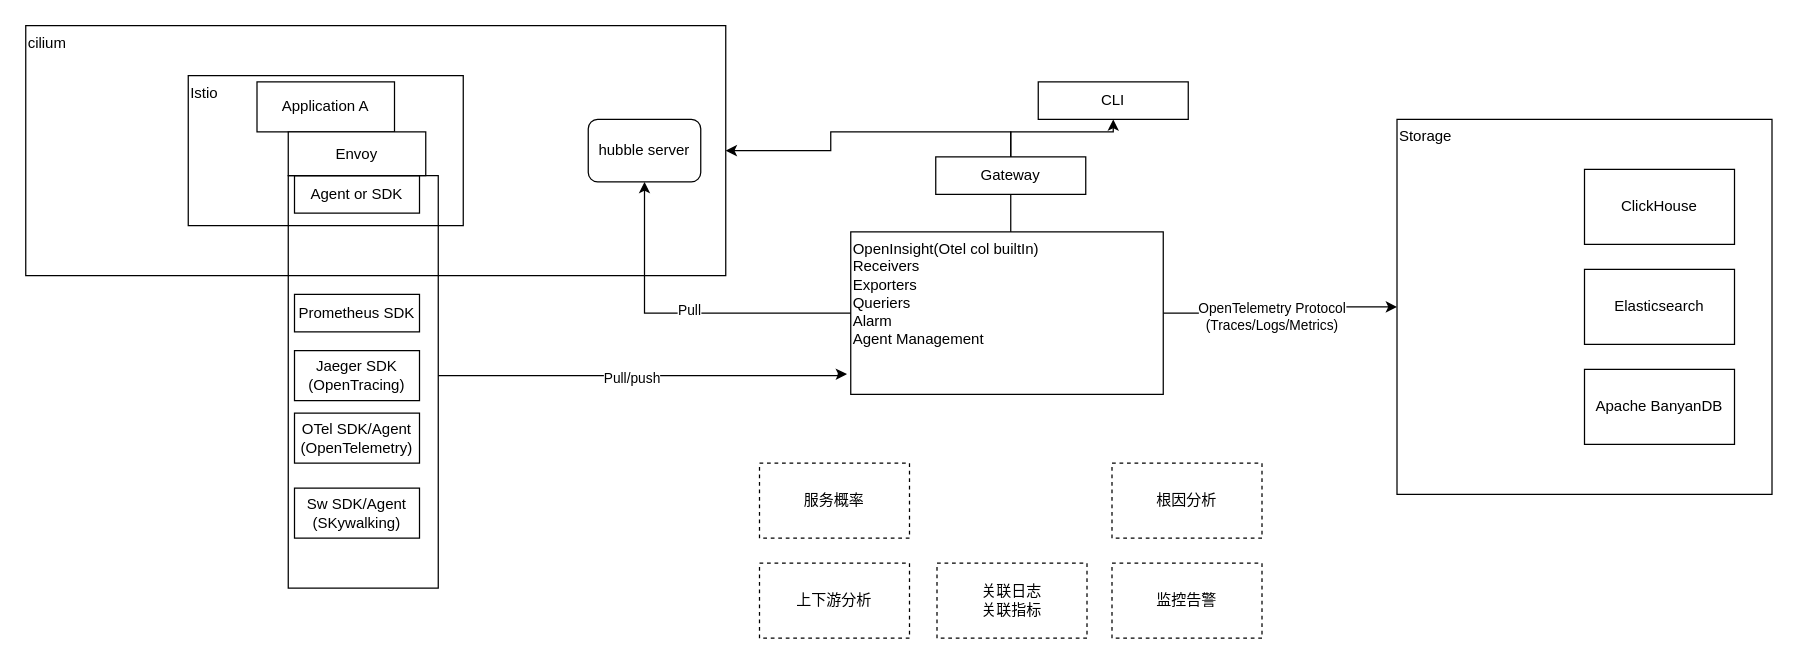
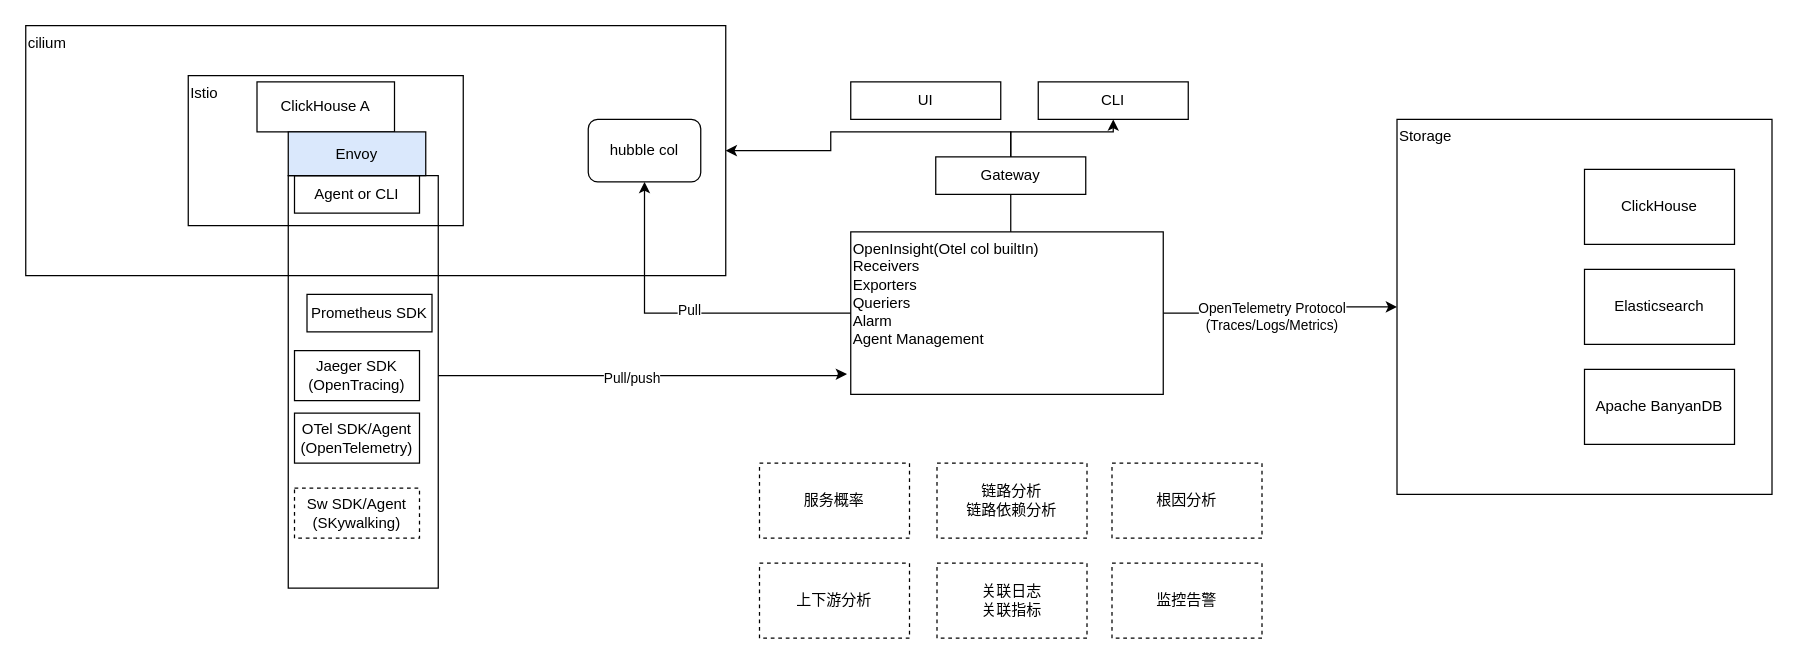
+ <mxCell id="8" value="UI" style="rounded=0;whiteSpace=wrap;html=1;" parent="1" vertex="1"><mxGeometry x="680" y="65" width="120" height="30" as="geometry" /></mxCell>
- <mxCell id="22" value="Application A" style="rounded=0;whiteSpace=wrap;html=1;" vertex="1" parent="1"><mxGeometry x="205" y="65" width="110" height="40" as="geometry" /></mxCell>
+ <mxCell id="22" value="ClickHouse A" style="rounded=0;whiteSpace=wrap;html=1;" vertex="1" parent="1"><mxGeometry x="205" y="65" width="110" height="40" as="geometry" /></mxCell>
- <mxCell id="32" value="hubble server" style="rounded=1;whiteSpace=wrap;html=1;shadow=0;glass=0;labelBackgroundColor=default;sketch=0;strokeWidth=1;fillColor=none;" vertex="1" parent="1"><mxGeometry x="470" y="95" width="90" height="50" as="geometry" /></mxCell>
+ <mxCell id="32" value="hubble col" style="rounded=1;whiteSpace=wrap;html=1;shadow=0;glass=0;labelBackgroundColor=default;sketch=0;strokeWidth=1;fillColor=none;" vertex="1" parent="1"><mxGeometry x="470" y="95" width="90" height="50" as="geometry" /></mxCell>
- <mxCell id="23" value="Envoy" style="rounded=0;whiteSpace=wrap;html=1;" vertex="1" parent="1"><mxGeometry x="230" y="105" width="110" height="35" as="geometry" /></mxCell>
+ <mxCell id="23" value="Envoy" style="rounded=0;whiteSpace=wrap;html=1;fillColor=#dae8fc;" vertex="1" parent="1"><mxGeometry x="230" y="105" width="110" height="35" as="geometry" /></mxCell>
- <mxCell id="27" value="Agent or SDK" style="rounded=0;whiteSpace=wrap;html=1;shadow=0;glass=0;labelBackgroundColor=default;sketch=0;strokeWidth=1;fillColor=none;" vertex="1" parent="1"><mxGeometry x="235" y="140" width="100" height="30" as="geometry" /></mxCell>
+ <mxCell id="27" value="Agent or CLI" style="rounded=0;whiteSpace=wrap;html=1;shadow=0;glass=0;labelBackgroundColor=default;sketch=0;strokeWidth=1;fillColor=none;" vertex="1" parent="1"><mxGeometry x="235" y="140" width="100" height="30" as="geometry" /></mxCell>
- <mxCell id="28" value="Prometheus SDK" style="rounded=0;whiteSpace=wrap;html=1;shadow=0;glass=0;labelBackgroundColor=default;sketch=0;strokeWidth=1;fillColor=none;" vertex="1" parent="1"><mxGeometry x="235" y="235" width="100" height="30" as="geometry" /></mxCell>
+ <mxCell id="28" value="Prometheus SDK" style="rounded=0;whiteSpace=wrap;html=1;shadow=0;glass=0;labelBackgroundColor=default;sketch=0;strokeWidth=1;fillColor=none;" vertex="1" parent="1"><mxGeometry x="245" y="235" width="100" height="30" as="geometry" /></mxCell>
+ <mxCell id="13" value="链路分析&lt;br&gt;链路依赖分析" style="rounded=0;whiteSpace=wrap;html=1;dashed=1;" vertex="1" parent="1"><mxGeometry x="749" y="370" width="120" height="60" as="geometry" /></mxCell>
- <mxCell id="31" value="Sw SDK/Agent&lt;br&gt;(SKywalking)" style="rounded=0;whiteSpace=wrap;html=1;shadow=0;glass=0;labelBackgroundColor=default;sketch=0;strokeWidth=1;fillColor=none;" vertex="1" parent="1"><mxGeometry x="235" y="390" width="100" height="40" as="geometry" /></mxCell>
+ <mxCell id="31" value="Sw SDK/Agent&lt;br&gt;(SKywalking)" style="rounded=0;whiteSpace=wrap;html=1;shadow=0;glass=0;labelBackgroundColor=default;sketch=0;strokeWidth=1;fillColor=none;dashed=1;" vertex="1" parent="1"><mxGeometry x="235" y="390" width="100" height="40" as="geometry" /></mxCell>
